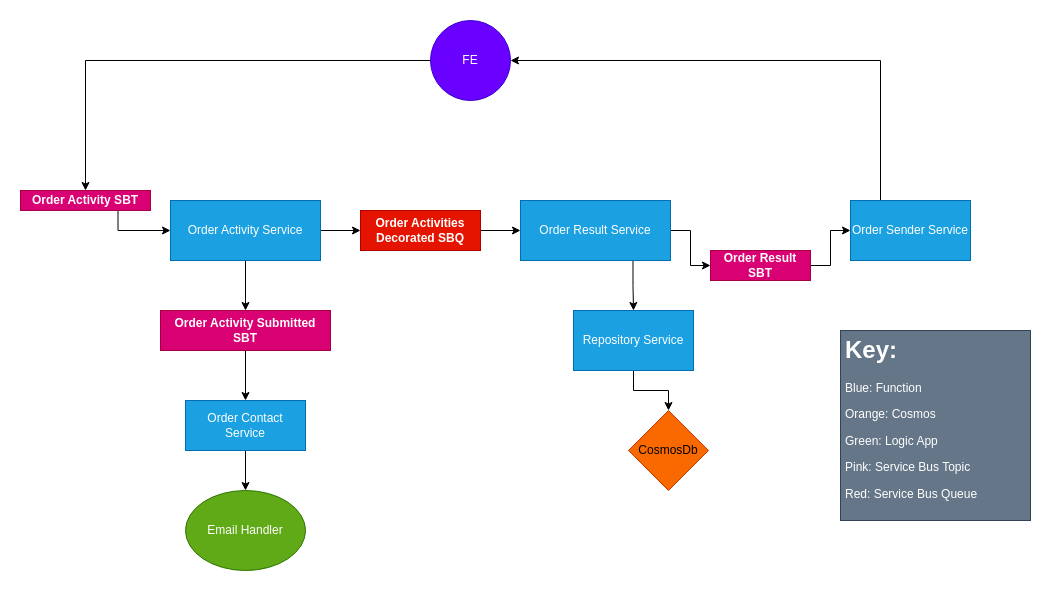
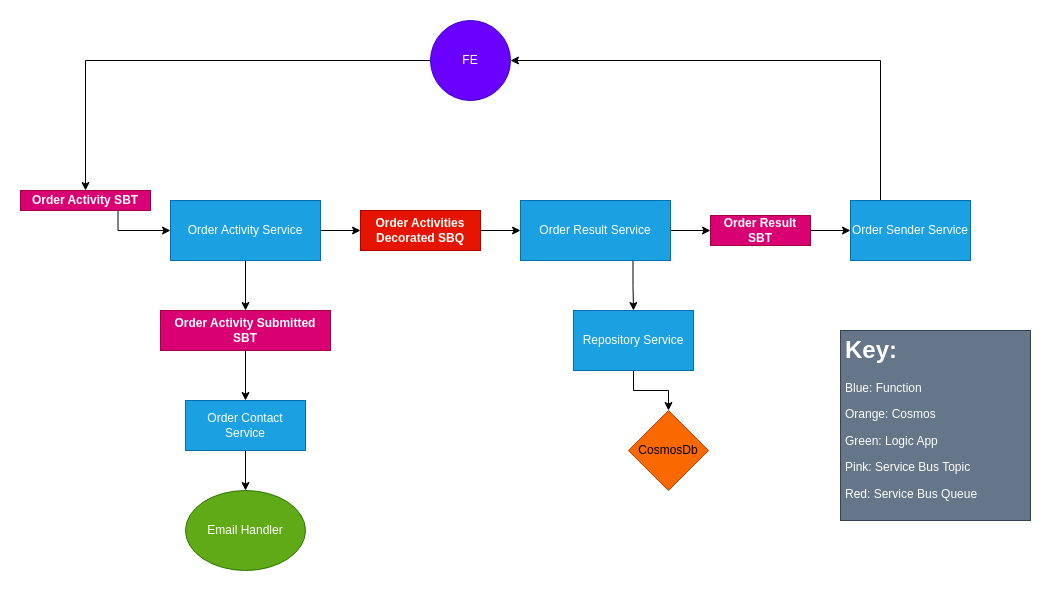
- <mxCell id="23" value="&lt;b&gt;Order Result SBT&lt;/b&gt;" style="text;html=1;strokeColor=#A50040;fillColor=#d80073;align=center;verticalAlign=middle;whiteSpace=wrap;rounded=0;fontColor=#ffffff;" vertex="1" parent="1"><mxGeometry x="710" y="250" width="100" height="30" as="geometry" /></mxCell>
+ <mxCell id="23" value="&lt;b&gt;Order Result SBT&lt;/b&gt;" style="text;html=1;strokeColor=#A50040;fillColor=#d80073;align=center;verticalAlign=middle;whiteSpace=wrap;rounded=0;fontColor=#ffffff;" vertex="1" parent="1"><mxGeometry x="710" y="215" width="100" height="30" as="geometry" /></mxCell>
